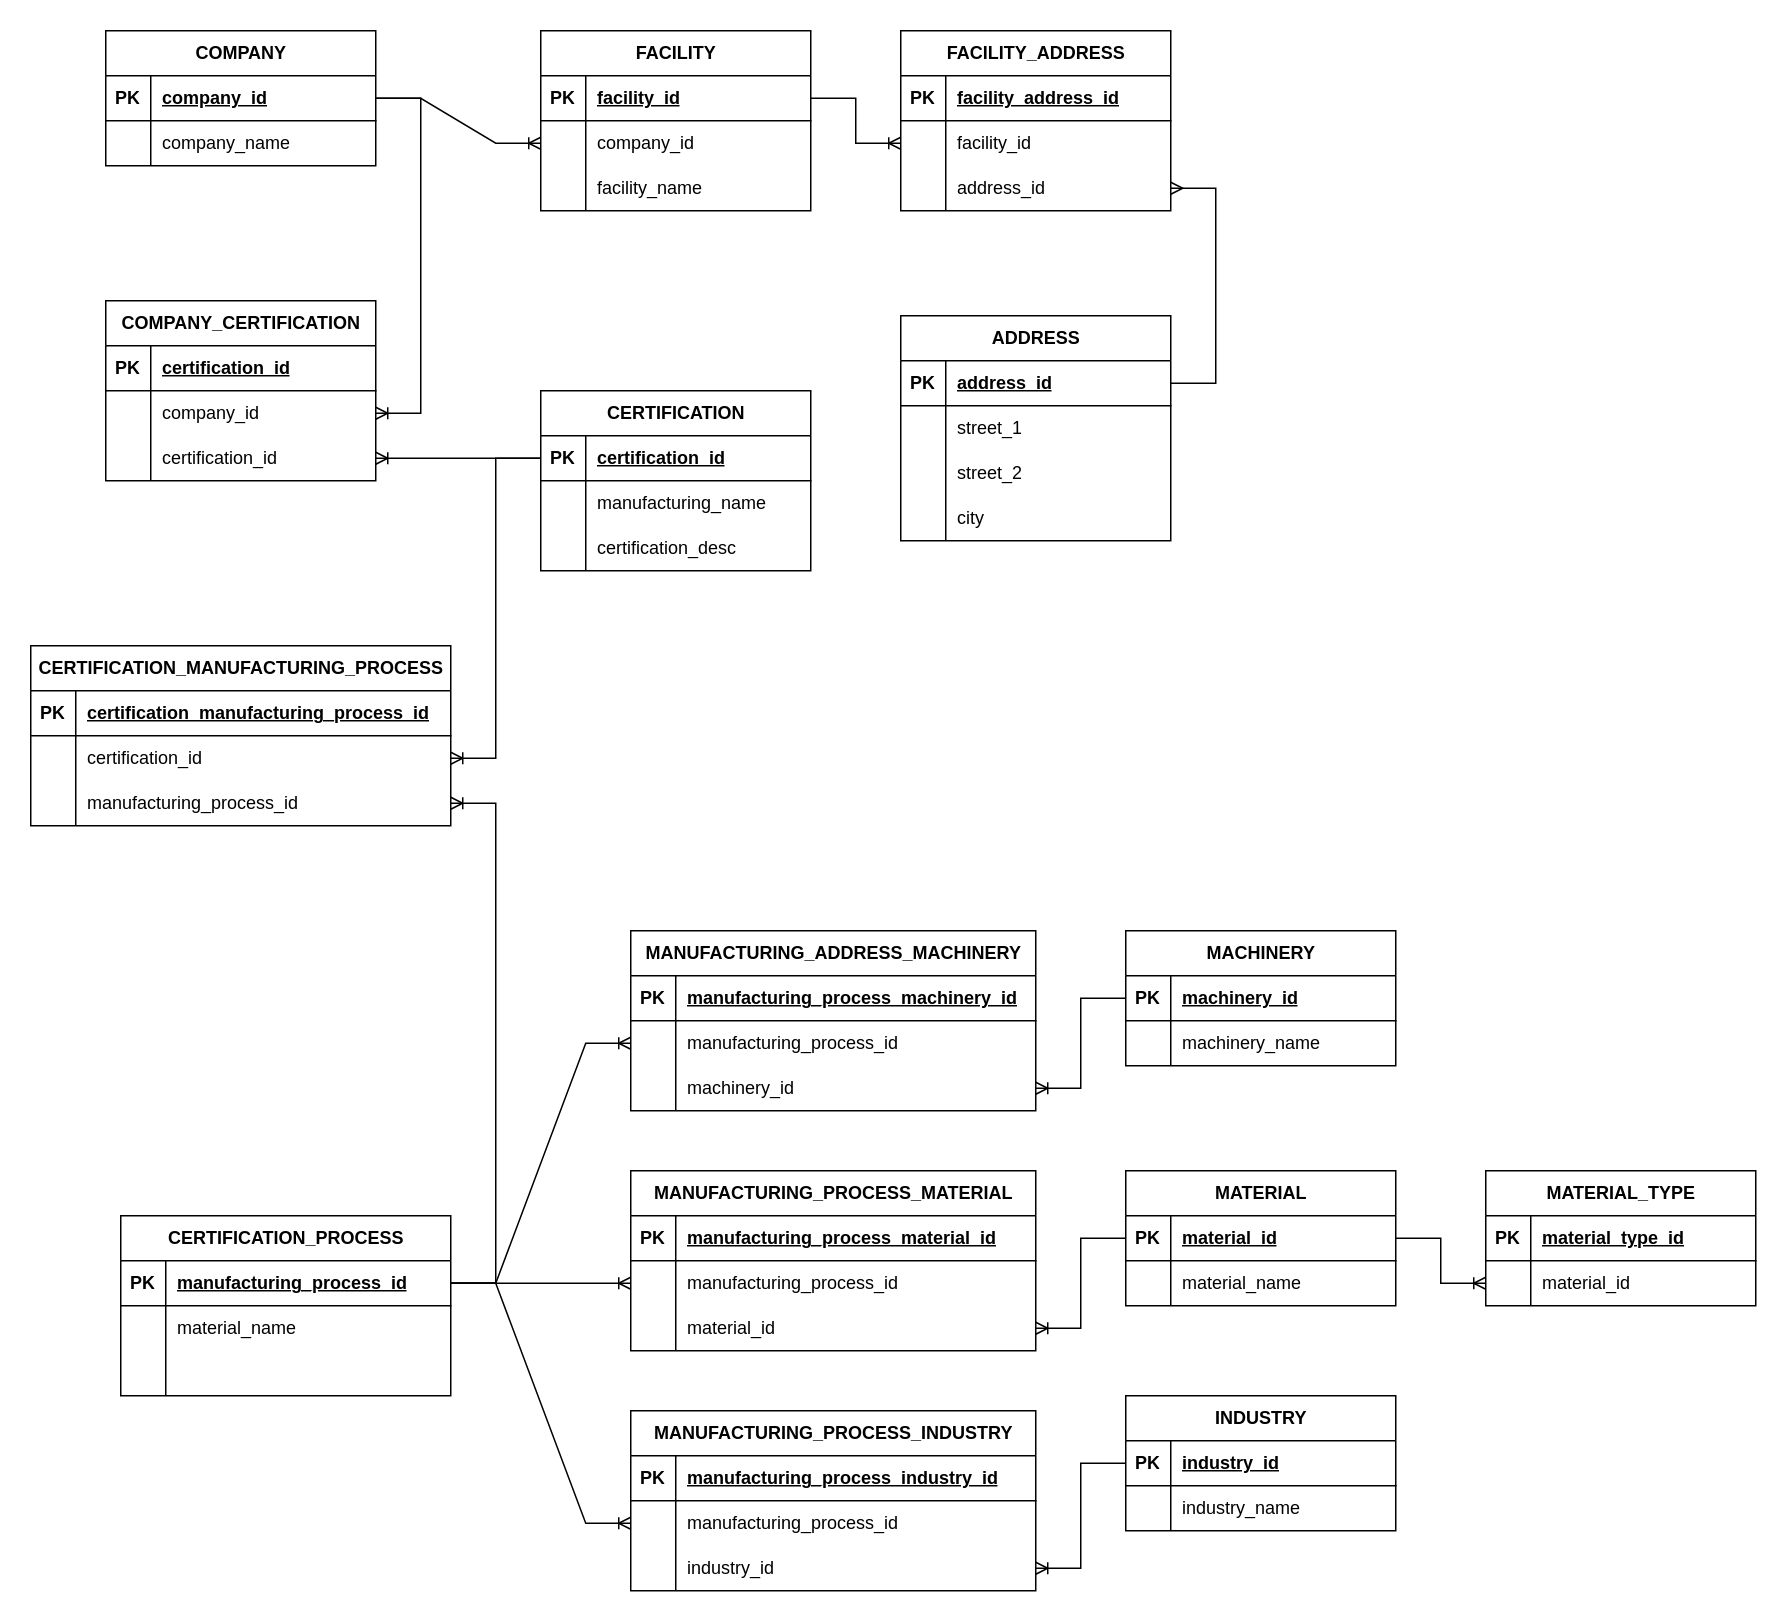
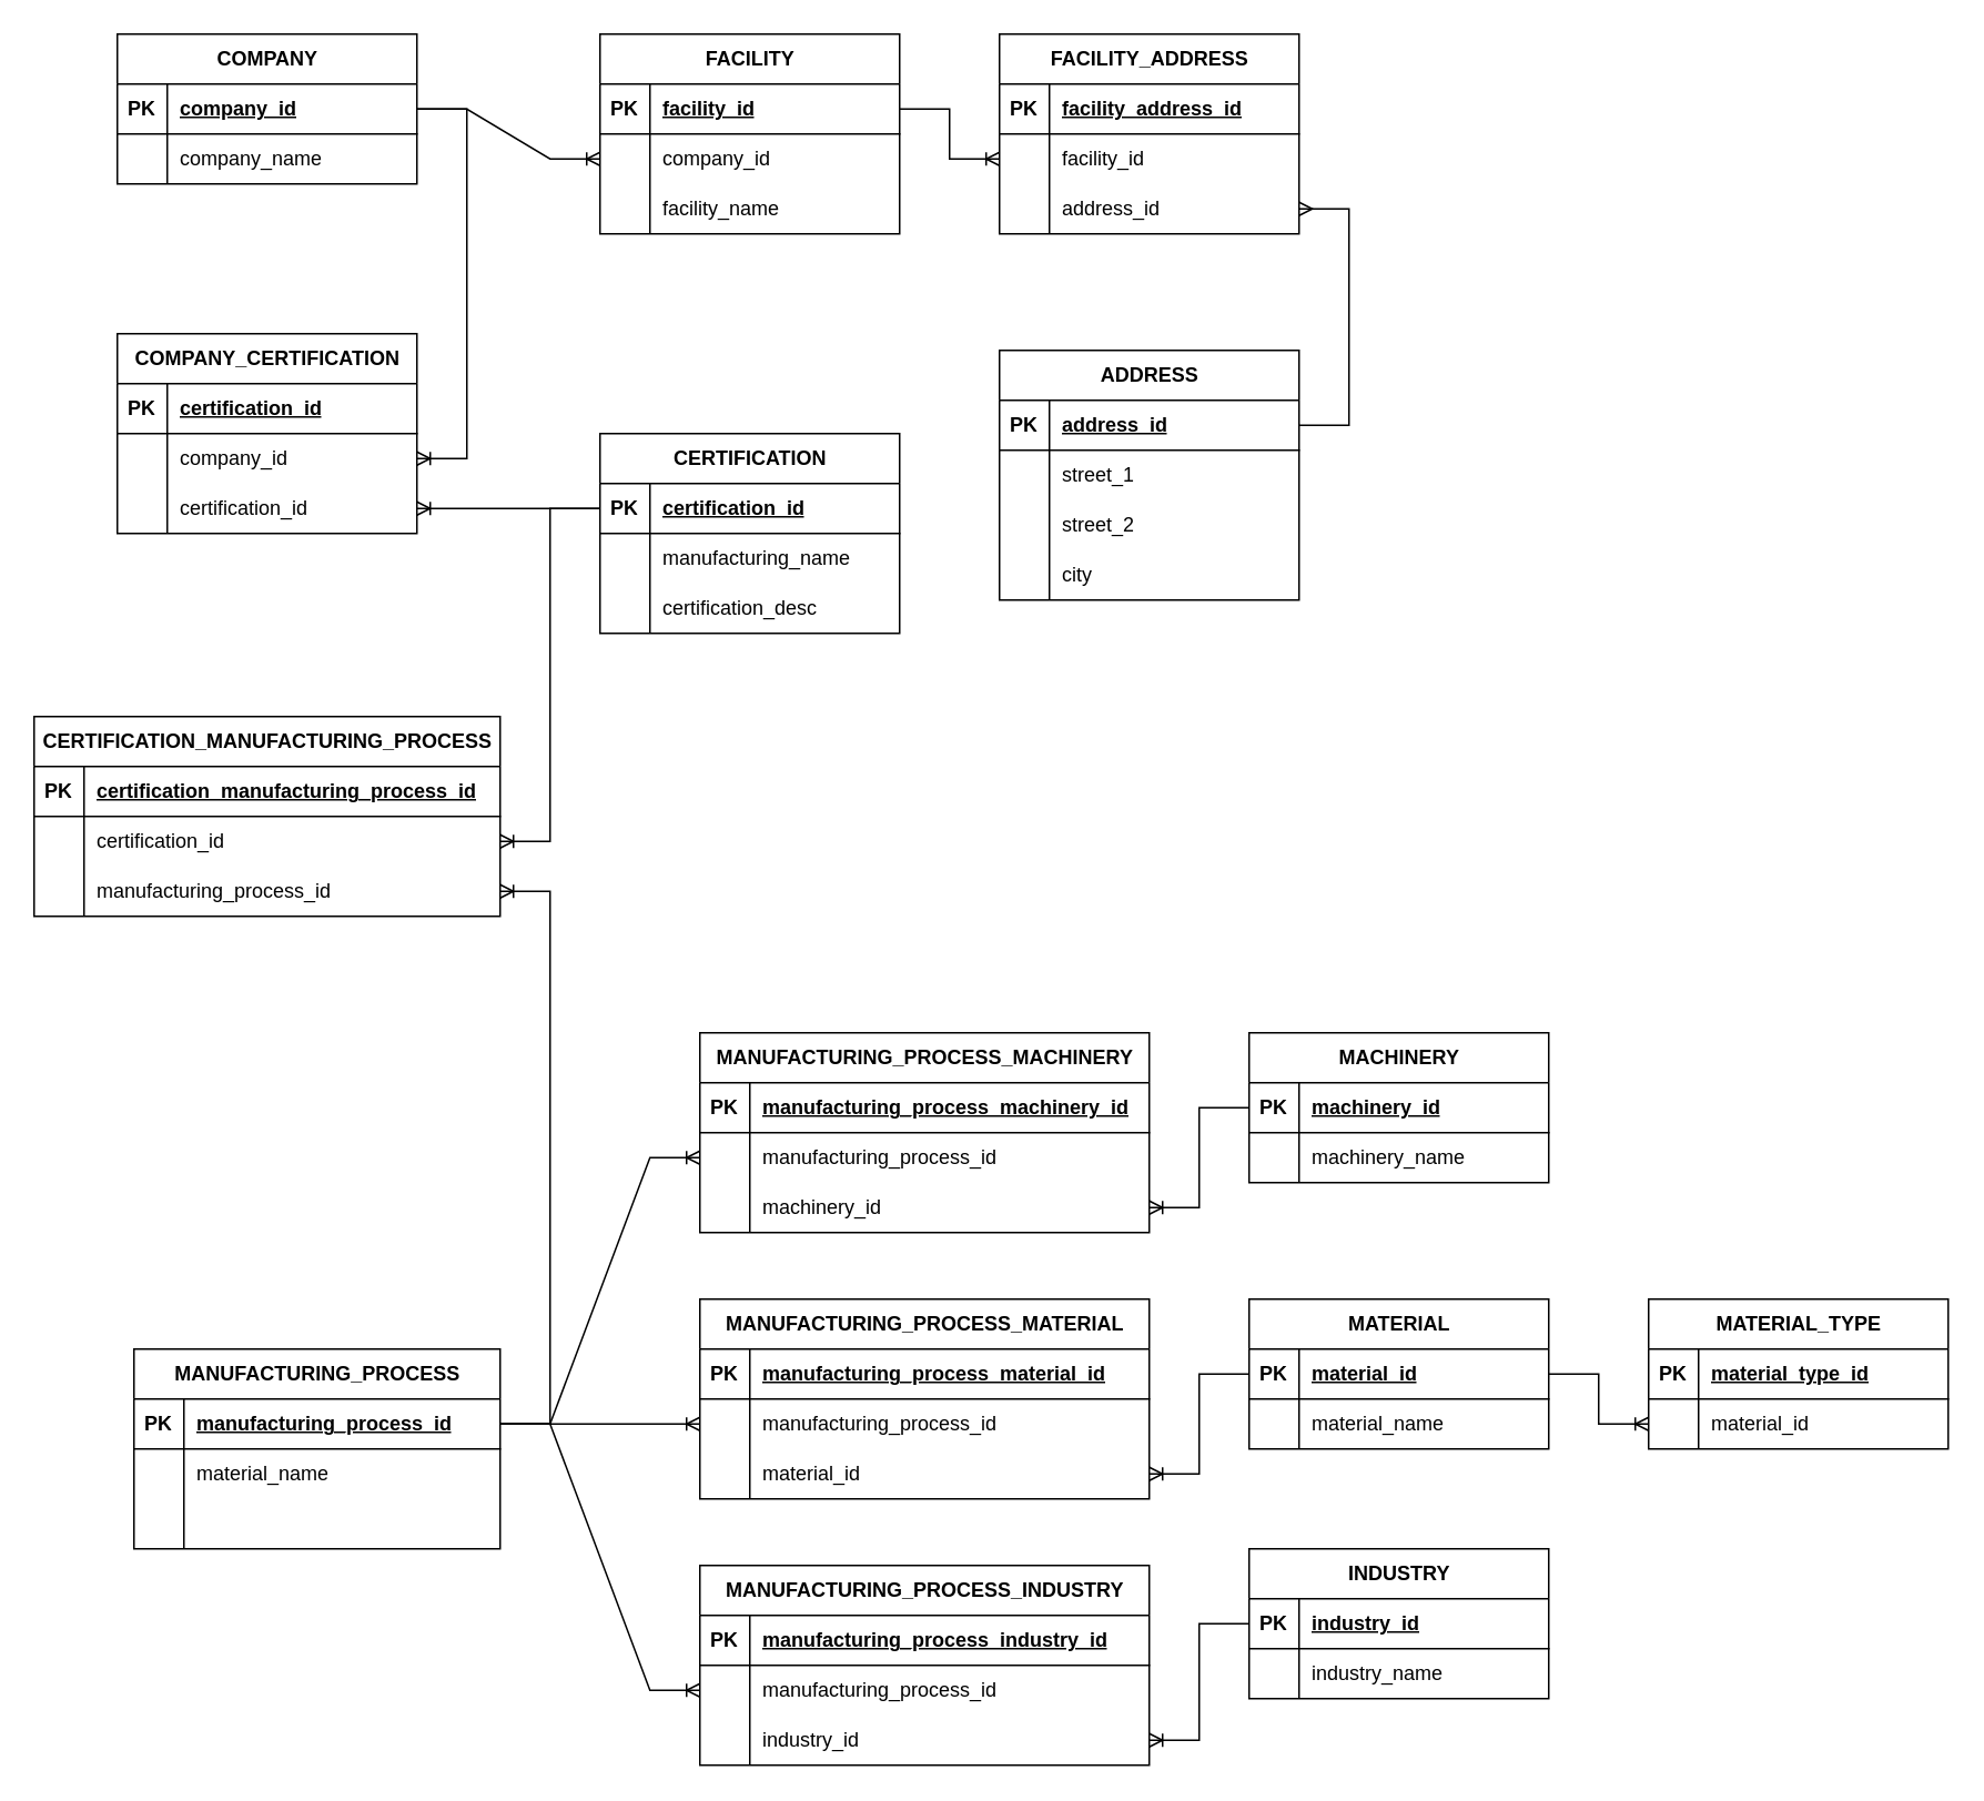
- <mxCell id="130" value="MANUFACTURING_ADDRESS_MACHINERY" style="shape=table;startSize=30;container=1;collapsible=1;childLayout=tableLayout;fixedRows=1;rowLines=0;fontStyle=1;align=center;resizeLast=1;html=1;" vertex="1" parent="1"><mxGeometry x="420" y="620" width="270" height="120" as="geometry" /></mxCell>
+ <mxCell id="130" value="MANUFACTURING_PROCESS_MACHINERY" style="shape=table;startSize=30;container=1;collapsible=1;childLayout=tableLayout;fixedRows=1;rowLines=0;fontStyle=1;align=center;resizeLast=1;html=1;" vertex="1" parent="1"><mxGeometry x="420" y="620" width="270" height="120" as="geometry" /></mxCell>
- <mxCell id="88" value="CERTIFICATION_PROCESS" style="shape=table;startSize=30;container=1;collapsible=1;childLayout=tableLayout;fixedRows=1;rowLines=0;fontStyle=1;align=center;resizeLast=1;html=1;" parent="1" vertex="1"><mxGeometry x="80" y="810" width="220" height="120" as="geometry"><mxRectangle x="730" y="440" width="200" height="30" as="alternateBounds" /></mxGeometry></mxCell>
+ <mxCell id="88" value="MANUFACTURING_PROCESS" style="shape=table;startSize=30;container=1;collapsible=1;childLayout=tableLayout;fixedRows=1;rowLines=0;fontStyle=1;align=center;resizeLast=1;html=1;" parent="1" vertex="1"><mxGeometry x="80" y="810" width="220" height="120" as="geometry"><mxRectangle x="730" y="440" width="200" height="30" as="alternateBounds" /></mxGeometry></mxCell>
